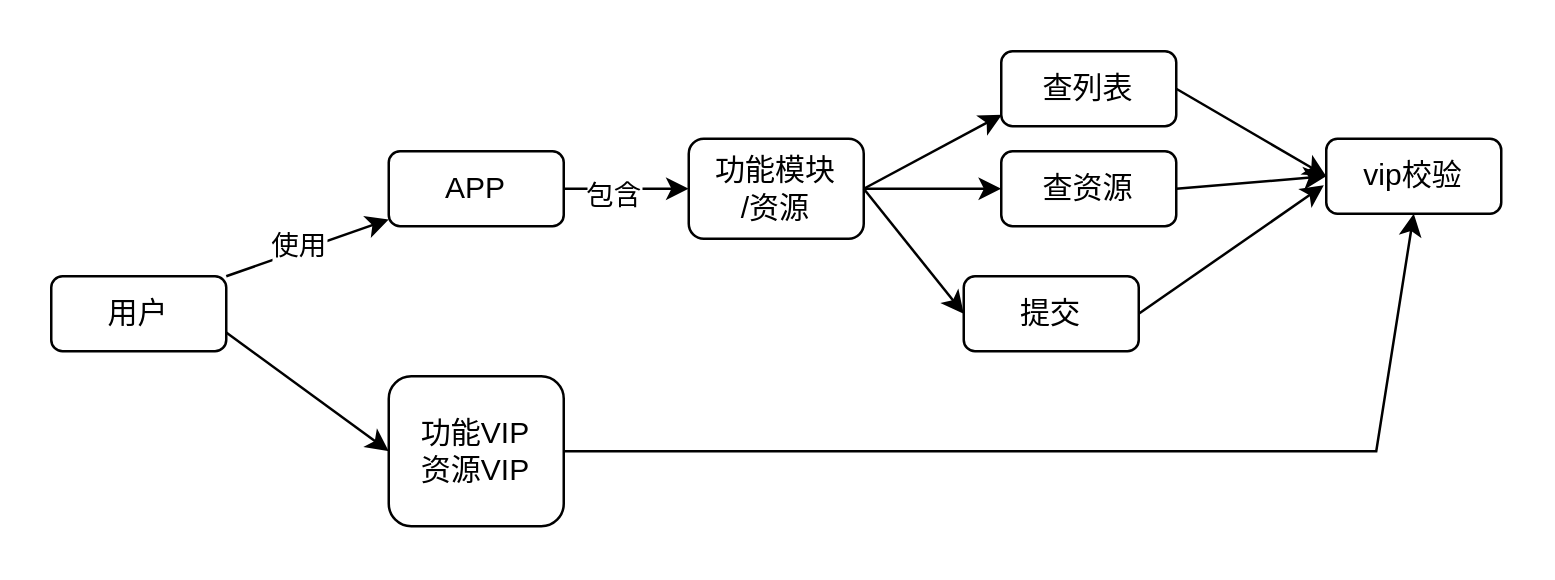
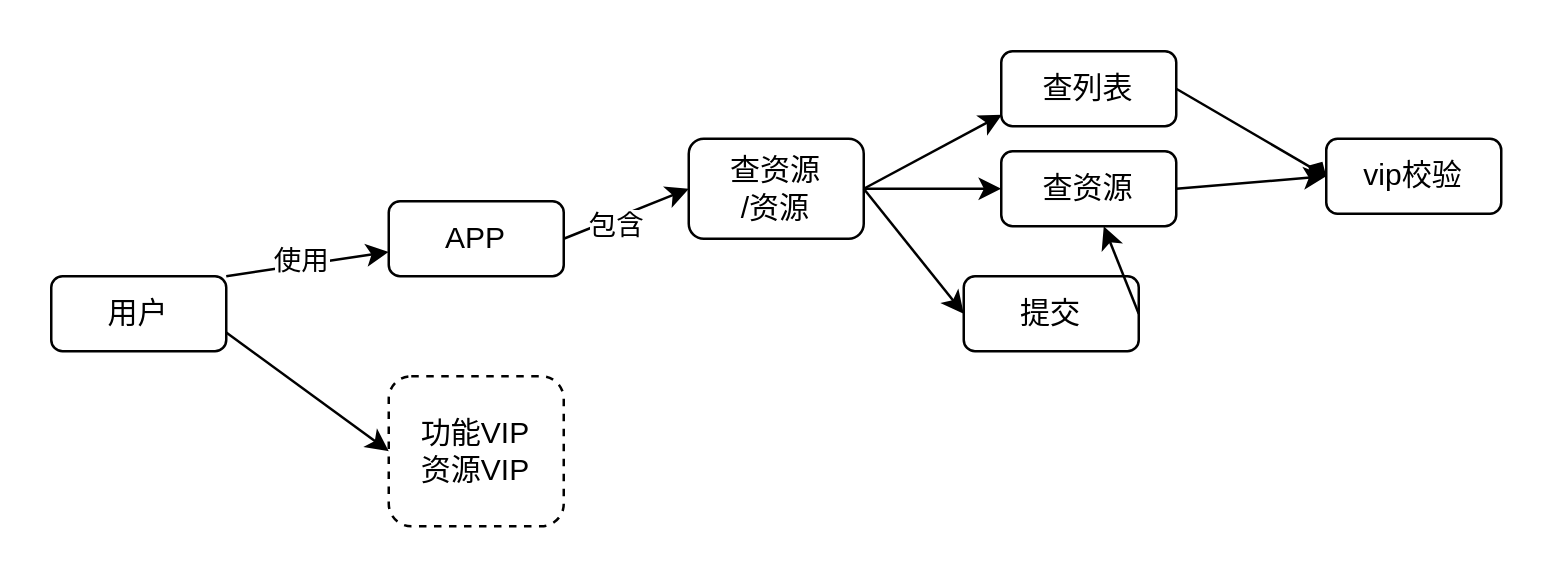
- <mxCell id="18" value="" style="endArrow=classic;html=1;rounded=0;exitX=1;exitY=0.5;exitDx=0;exitDy=0;entryX=0;entryY=0.5;entryDx=0;entryDy=0;" edge="1" parent="1" source="9" target="17"><mxGeometry width="50" height="50" relative="1" as="geometry"><mxPoint x="465" y="130" as="sourcePoint" /><mxPoint x="515" y="80" as="targetPoint" /></mxGeometry></mxCell>
+ <mxCell id="18" value="" style="endArrow=diamond;html=1;rounded=0;exitX=1;exitY=0.5;exitDx=0;exitDy=0;entryX=0;entryY=0.5;entryDx=0;entryDy=0;" edge="1" parent="1" source="9" target="17"><mxGeometry width="50" height="50" relative="1" as="geometry"><mxPoint x="465" y="130" as="sourcePoint" /><mxPoint x="515" y="80" as="targetPoint" /></mxGeometry></mxCell>
- <mxCell id="3" value="APP" style="rounded=1;whiteSpace=wrap;html=1;" vertex="1" parent="1"><mxGeometry x="155" y="60" width="70" height="30" as="geometry" /></mxCell>
+ <mxCell id="3" value="APP" style="rounded=1;whiteSpace=wrap;html=1;" vertex="1" parent="1"><mxGeometry x="155" y="80" width="70" height="30" as="geometry" /></mxCell>
- <mxCell id="6" value="功能模块&lt;div&gt;/资源&lt;/div&gt;" style="rounded=1;whiteSpace=wrap;html=1;" vertex="1" parent="1"><mxGeometry x="275" y="55" width="70" height="40" as="geometry" /></mxCell>
+ <mxCell id="6" value="查资源&lt;div&gt;/资源&lt;/div&gt;" style="rounded=1;whiteSpace=wrap;html=1;" vertex="1" parent="1"><mxGeometry x="275" y="55" width="70" height="40" as="geometry" /></mxCell>
- <mxCell id="20" value="" style="endArrow=classic;html=1;rounded=0;exitX=1;exitY=0.5;exitDx=0;exitDy=0;entryX=-0.014;entryY=0.62;entryDx=0;entryDy=0;entryPerimeter=0;" edge="1" parent="1" source="11" target="17"><mxGeometry width="50" height="50" relative="1" as="geometry"><mxPoint x="465" y="85" as="sourcePoint" /><mxPoint x="525" y="85" as="targetPoint" /></mxGeometry></mxCell>
+ <mxCell id="20" value="" style="endArrow=classic;html=1;rounded=0;exitX=1;exitY=0.5;exitDx=0;exitDy=0;" edge="1" parent="1" source="11" target="10"><mxGeometry width="50" height="50" relative="1" as="geometry"><mxPoint x="465" y="85" as="sourcePoint" /><mxPoint x="525" y="85" as="targetPoint" /></mxGeometry></mxCell>
- <mxCell id="15" value="功能VIP&lt;div&gt;资源VIP&lt;/div&gt;" style="rounded=1;whiteSpace=wrap;html=1;" vertex="1" parent="1"><mxGeometry x="155" y="150" width="70" height="60" as="geometry" /></mxCell>
+ <mxCell id="15" value="功能VIP&lt;div&gt;资源VIP&lt;/div&gt;" style="rounded=1;whiteSpace=wrap;html=1;dashed=1;" vertex="1" parent="1"><mxGeometry x="155" y="150" width="70" height="60" as="geometry" /></mxCell>
- <mxCell id="21" value="" style="endArrow=classic;html=1;rounded=0;exitX=1;exitY=0.5;exitDx=0;exitDy=0;entryX=0.5;entryY=1;entryDx=0;entryDy=0;" edge="1" parent="1" source="15" target="17"><mxGeometry width="50" height="50" relative="1" as="geometry"><mxPoint x="265" y="240" as="sourcePoint" /><mxPoint x="315" y="190" as="targetPoint" /><Array as="points"><mxPoint x="550" y="180" /></Array></mxGeometry></mxCell>
